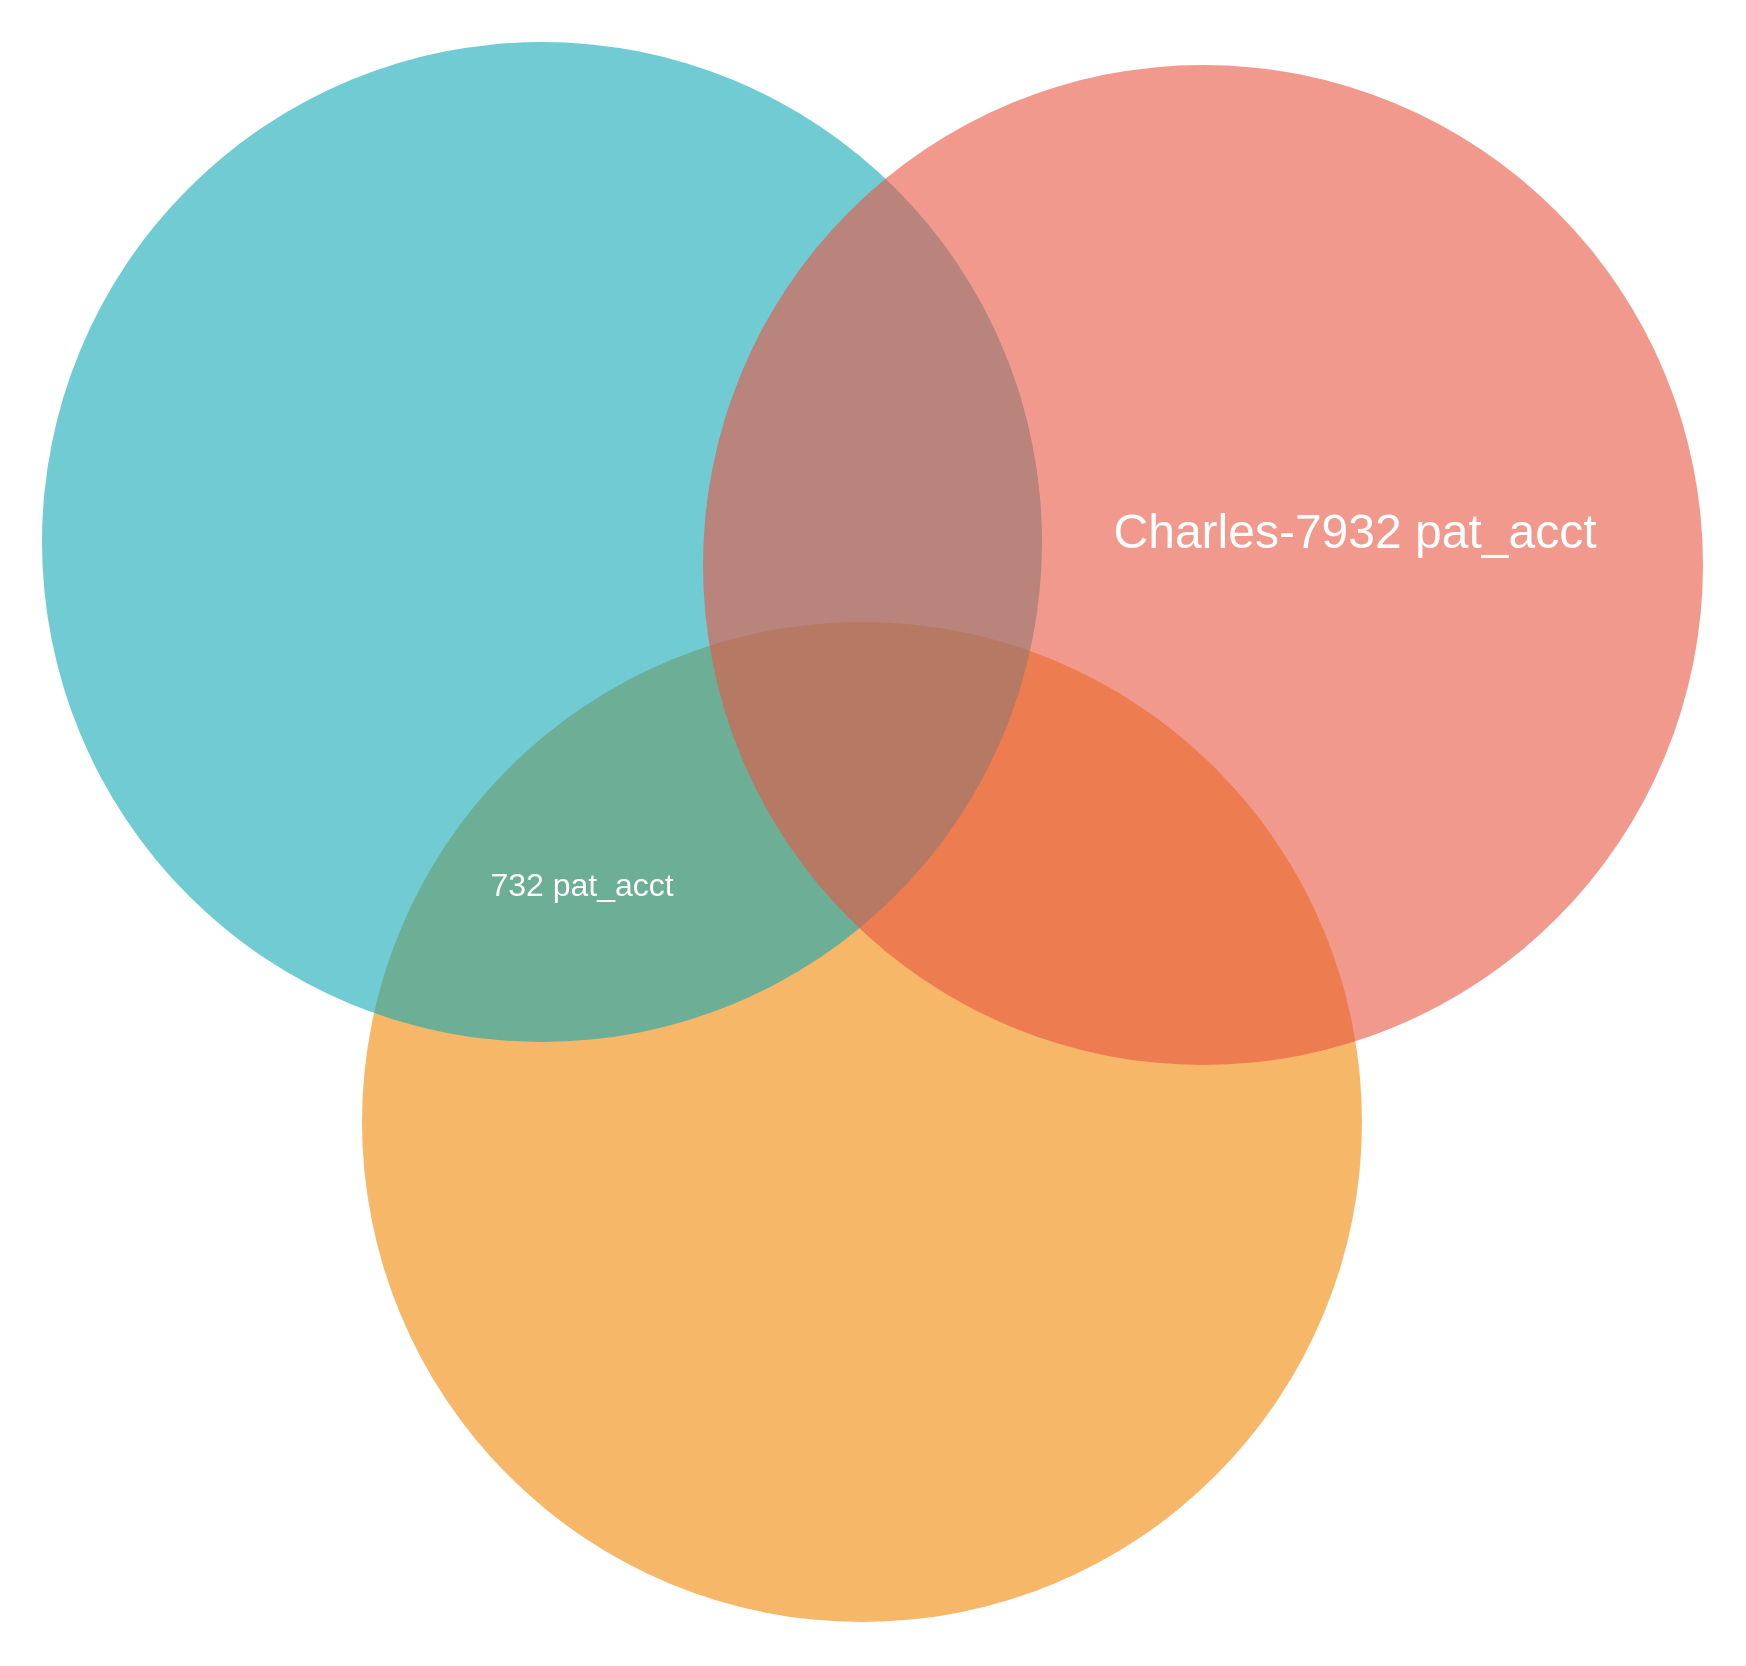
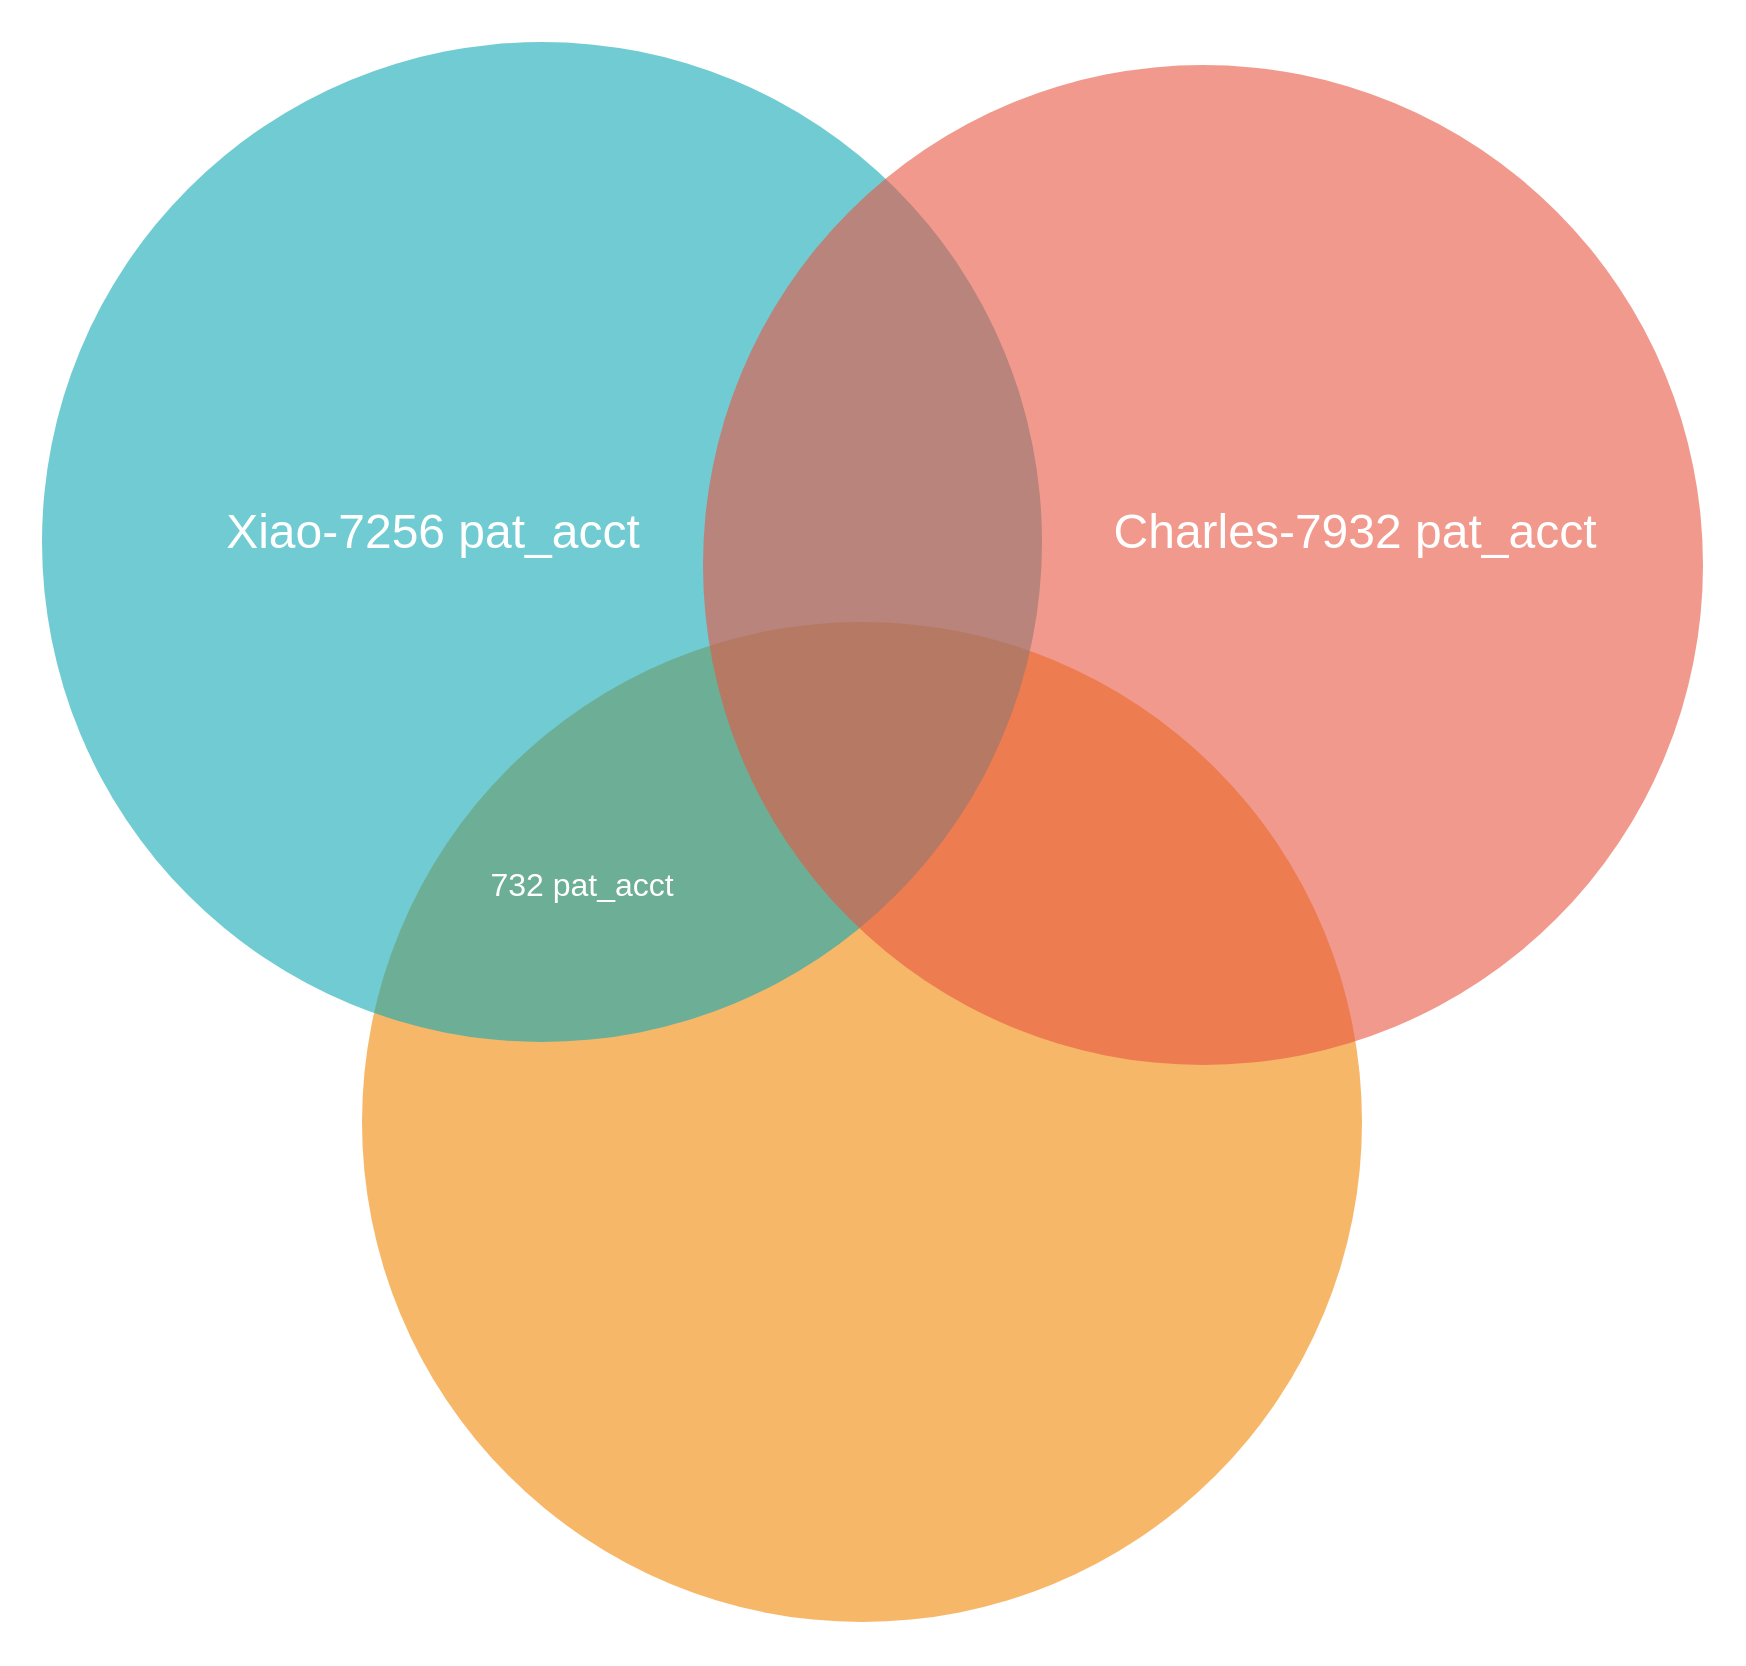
+ <mxCell id="5" value="Xiao-7256 pat_acct&lt;br&gt;" style="text;fontSize=24;align=center;verticalAlign=middle;html=1;fontColor=#FFFFFF;" parent="1" vertex="1"><mxGeometry x="101" y="231" width="230" height="70" as="geometry" /></mxCell>
